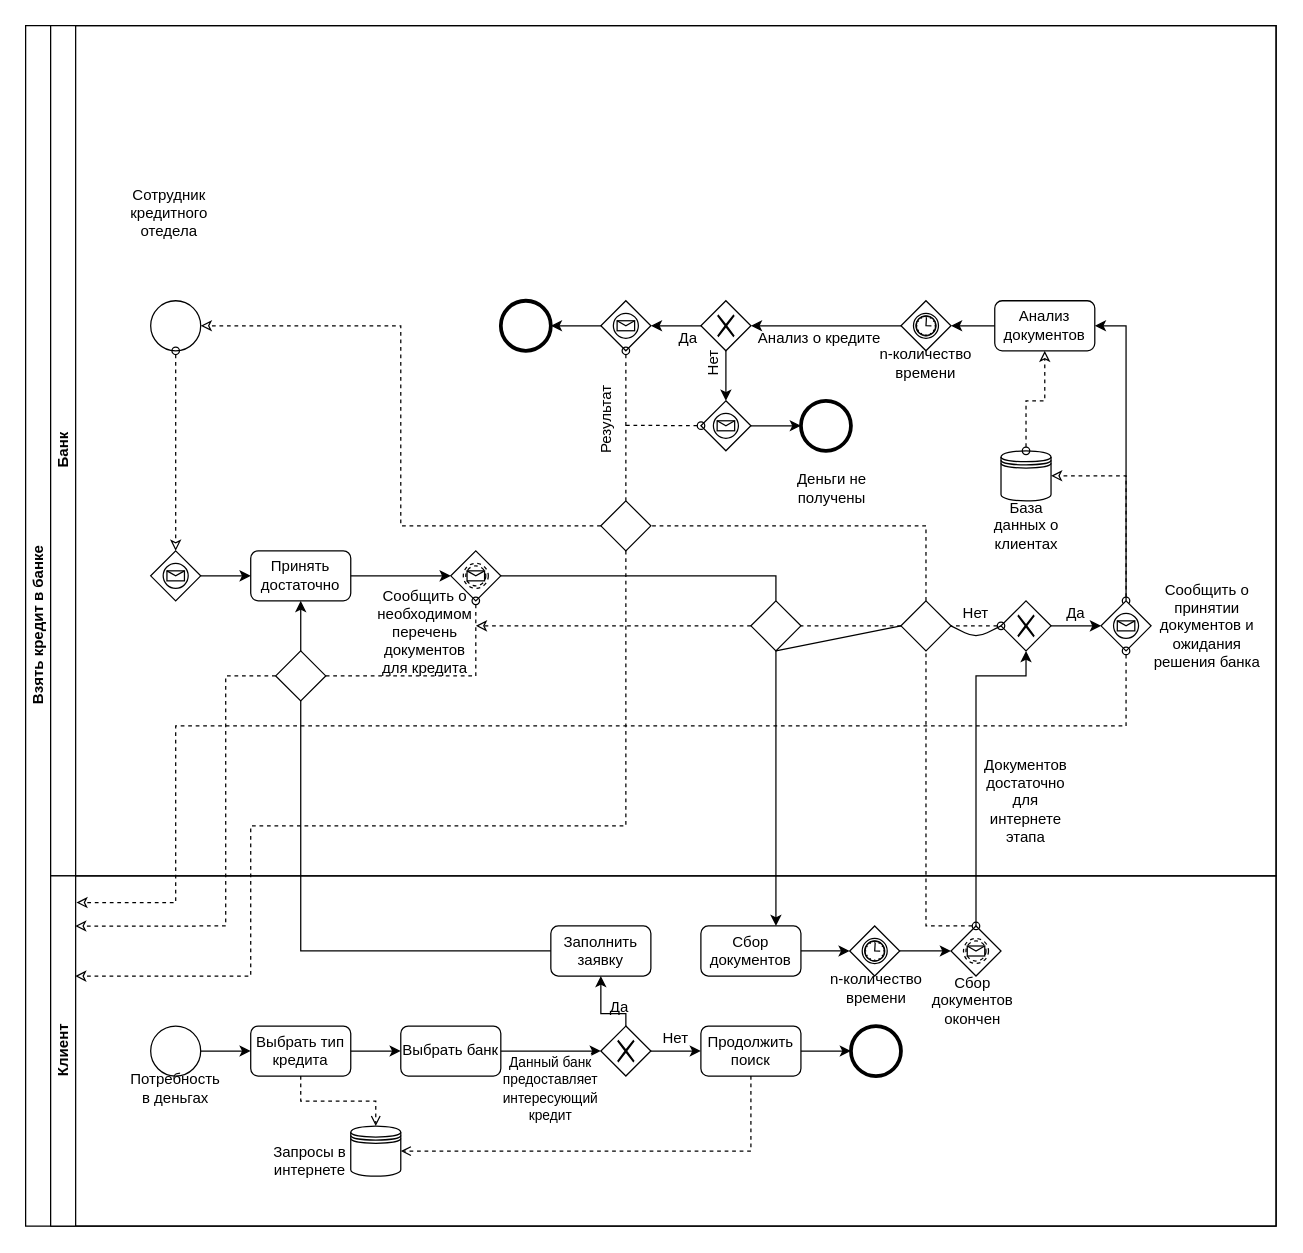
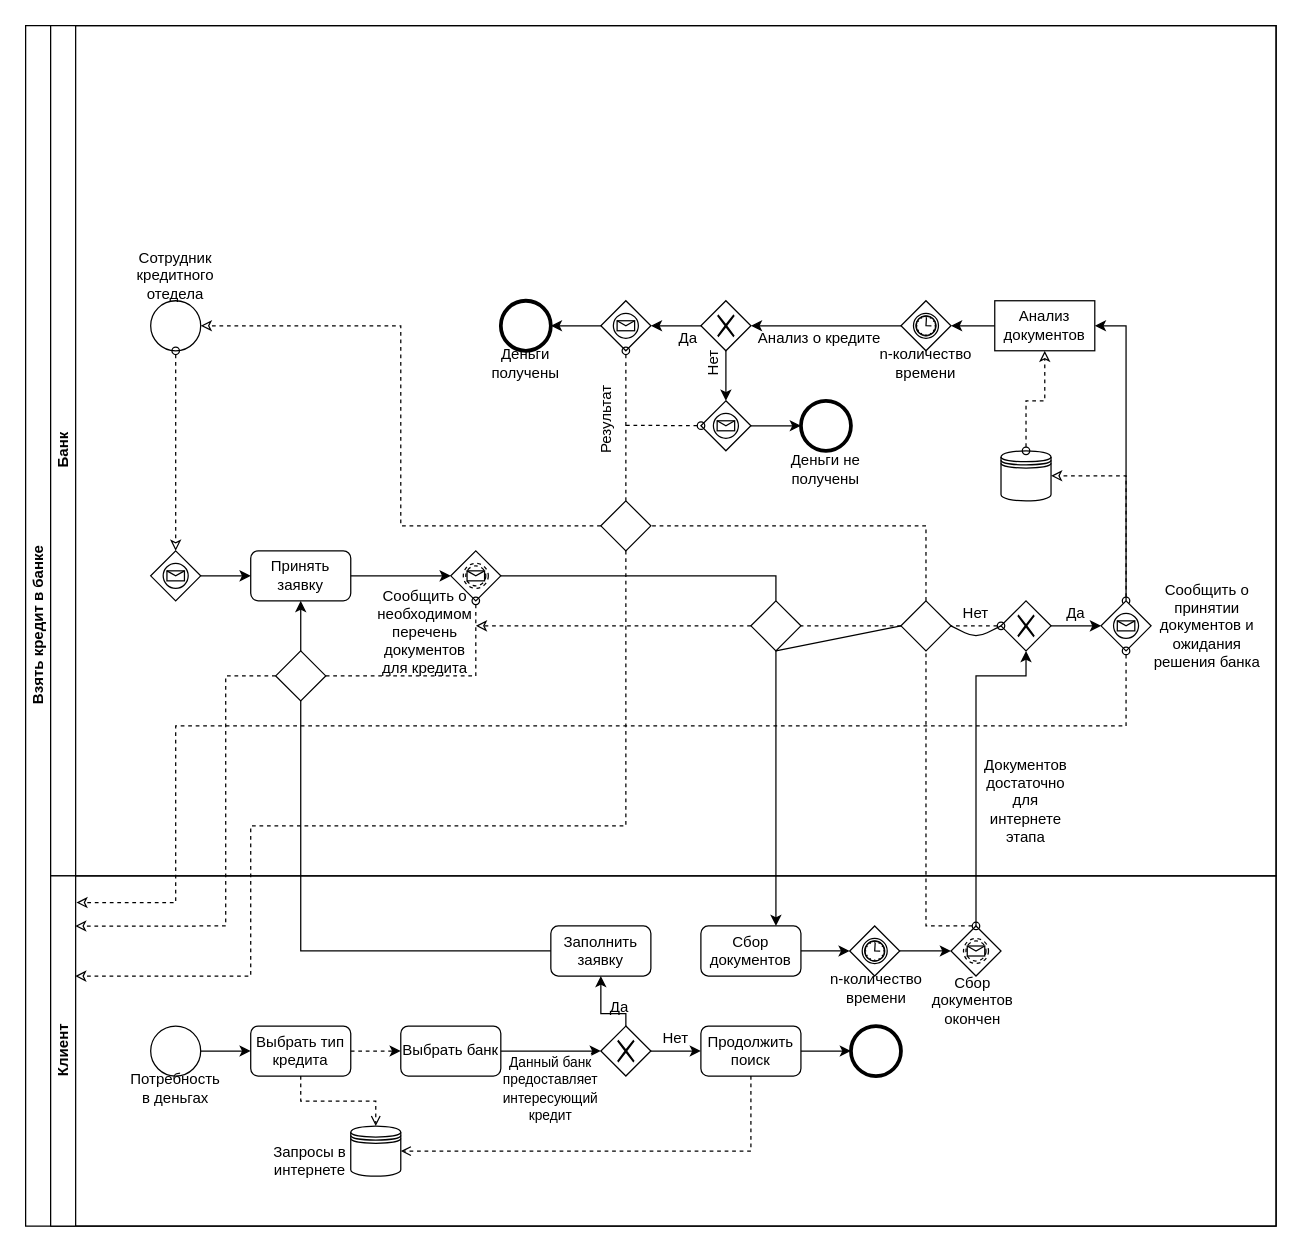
- <mxCell id="43" value="Сотрудник кредитного отедела" style="text;html=1;strokeColor=none;fillColor=none;align=center;verticalAlign=middle;whiteSpace=wrap;rounded=0;glass=0;" parent="3" vertex="1"><mxGeometry x="60" y="130" width="70" height="40" as="geometry" /></mxCell>
+ <mxCell id="43" value="Сотрудник кредитного отедела" style="text;html=1;strokeColor=none;fillColor=none;align=center;verticalAlign=middle;whiteSpace=wrap;rounded=0;glass=0;" parent="3" vertex="1"><mxGeometry x="65" y="180" width="70" height="40" as="geometry" /></mxCell>
- <mxCell id="12" value="Анализ документов" style="rounded=1;whiteSpace=wrap;html=1;" parent="3" vertex="1"><mxGeometry x="755" y="220" width="80" height="40" as="geometry" /></mxCell>
+ <mxCell id="12" value="Анализ документов" style="whiteSpace=wrap;html=1;rounded=0;" parent="3" vertex="1"><mxGeometry x="755" y="220" width="80" height="40" as="geometry" /></mxCell>
+ <mxCell id="30" value="Деньги получены" style="text;html=1;strokeColor=none;fillColor=none;align=center;verticalAlign=middle;whiteSpace=wrap;rounded=0;glass=0;fontColor=#000000;" parent="3" vertex="1"><mxGeometry x="350" y="260" width="60" height="20" as="geometry" /></mxCell>
- <mxCell id="33" value="Деньги не получены" style="text;html=1;strokeColor=none;fillColor=none;align=center;verticalAlign=middle;whiteSpace=wrap;rounded=0;glass=0;fontColor=#000000;" parent="3" vertex="1"><mxGeometry x="590" y="355" width="70" height="30" as="geometry" /></mxCell>
+ <mxCell id="33" value="Деньги не получены" style="text;html=1;strokeColor=none;fillColor=none;align=center;verticalAlign=middle;whiteSpace=wrap;rounded=0;glass=0;fontColor=#000000;" parent="3" vertex="1"><mxGeometry x="585" y="340" width="70" height="30" as="geometry" /></mxCell>
- <mxCell id="6" value="База данных о клиентах" style="text;html=1;strokeColor=none;fillColor=none;align=center;verticalAlign=middle;whiteSpace=wrap;rounded=0;" parent="3" vertex="1"><mxGeometry x="752.5" y="380" width="55" height="40" as="geometry" /></mxCell>
- <mxCell id="35" value="Принять достаточно" style="rounded=1;whiteSpace=wrap;html=1;" parent="3" vertex="1"><mxGeometry x="160" y="420" width="80" height="40" as="geometry" /></mxCell>
+ <mxCell id="35" value="Принять заявку" style="rounded=1;whiteSpace=wrap;html=1;" parent="3" vertex="1"><mxGeometry x="160" y="420" width="80" height="40" as="geometry" /></mxCell>
- <mxCell id="65" style="edgeStyle=orthogonalEdgeStyle;rounded=0;orthogonalLoop=1;jettySize=auto;html=1;entryX=0;entryY=0.5;entryDx=0;entryDy=0;" parent="59" source="61" target="64" edge="1"><mxGeometry relative="1" as="geometry" /></mxCell>
+ <mxCell id="65" style="edgeStyle=orthogonalEdgeStyle;rounded=0;orthogonalLoop=1;jettySize=auto;html=1;entryX=0;entryY=0.5;entryDx=0;entryDy=0;dashed=1;" parent="59" source="61" target="64" edge="1"><mxGeometry relative="1" as="geometry" /></mxCell>
